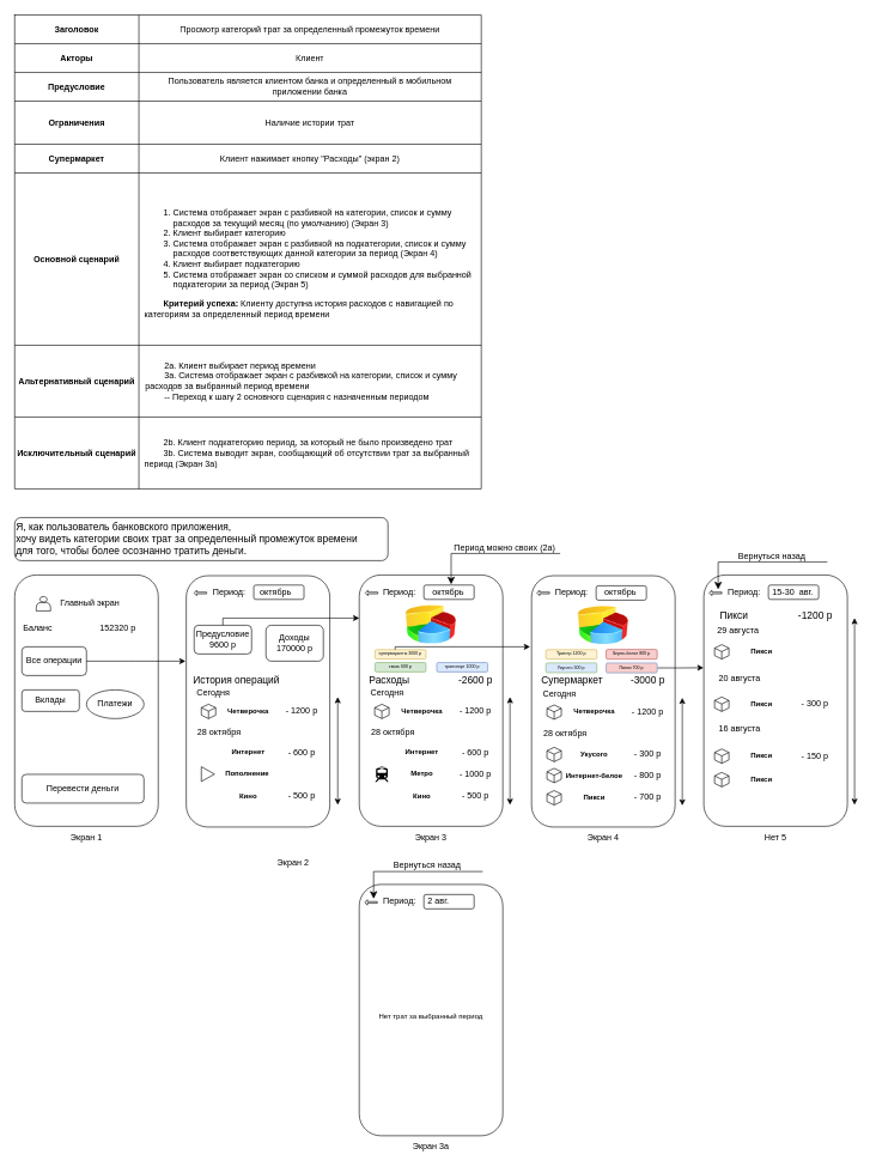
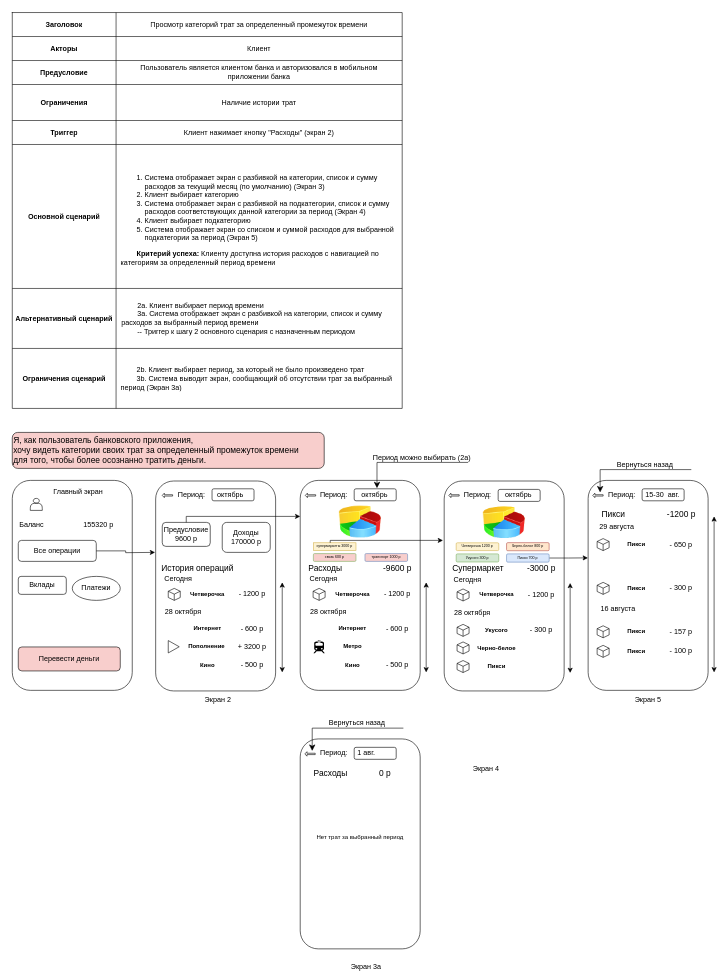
- <mxCell id="11" value="Пользователь является клиентом банка и определенный в мобильном приложении банка" style="shape=partialRectangle;html=1;whiteSpace=wrap;connectable=0;strokeColor=inherit;overflow=hidden;fillColor=none;top=0;left=0;bottom=0;right=0;pointerEvents=1;spacingLeft=7;spacingRight=7;" vertex="1" parent="9"><mxGeometry x="173" width="477" height="40" as="geometry"><mxRectangle width="477" height="40" as="alternateBounds" /></mxGeometry></mxCell>
+ <mxCell id="11" value="Пользователь является клиентом банка и авторизовался в мобильном приложении банка" style="shape=partialRectangle;html=1;whiteSpace=wrap;connectable=0;strokeColor=inherit;overflow=hidden;fillColor=none;top=0;left=0;bottom=0;right=0;pointerEvents=1;spacingLeft=7;spacingRight=7;" vertex="1" parent="9"><mxGeometry x="173" width="477" height="40" as="geometry"><mxRectangle width="477" height="40" as="alternateBounds" /></mxGeometry></mxCell>
- <mxCell id="16" value="&lt;b&gt;Супермаркет&lt;/b&gt;" style="shape=partialRectangle;html=1;whiteSpace=wrap;connectable=0;strokeColor=inherit;overflow=hidden;fillColor=none;top=0;left=0;bottom=0;right=0;pointerEvents=1;" vertex="1" parent="15"><mxGeometry width="173" height="40" as="geometry"><mxRectangle width="173" height="40" as="alternateBounds" /></mxGeometry></mxCell>
+ <mxCell id="16" value="&lt;b&gt;Триггер&lt;/b&gt;" style="shape=partialRectangle;html=1;whiteSpace=wrap;connectable=0;strokeColor=inherit;overflow=hidden;fillColor=none;top=0;left=0;bottom=0;right=0;pointerEvents=1;" vertex="1" parent="15"><mxGeometry width="173" height="40" as="geometry"><mxRectangle width="173" height="40" as="alternateBounds" /></mxGeometry></mxCell>
- <mxCell id="23" value="&lt;span style=&quot;background-color: initial;&quot;&gt;&lt;span style=&quot;white-space: pre;&quot;&gt;&#09;&lt;/span&gt;2а. Клиент выбирает период времени&lt;/span&gt;&lt;div&gt;&lt;span style=&quot;white-space: pre;&quot;&gt;&#09;&lt;/span&gt;3а.&amp;nbsp;&lt;span style=&quot;background-color: initial;&quot;&gt;Система отображает экран с разбивкой на категории, список и сумму расходов за выбранный период времени&lt;/span&gt;&lt;br&gt;&lt;/div&gt;&lt;div&gt;&lt;span style=&quot;background-color: initial;&quot;&gt;&lt;span style=&quot;white-space: pre;&quot;&gt;&#09;&lt;/span&gt;-- Переход к шагу 2 основного сценария с назначенным периодом&lt;br&gt;&lt;/span&gt;&lt;/div&gt;" style="shape=partialRectangle;html=1;whiteSpace=wrap;connectable=0;strokeColor=inherit;overflow=hidden;fillColor=none;top=0;left=0;bottom=0;right=0;pointerEvents=1;align=left;spacingLeft=7;spacingRight=7;" vertex="1" parent="21"><mxGeometry x="173" width="477" height="100" as="geometry"><mxRectangle width="477" height="100" as="alternateBounds" /></mxGeometry></mxCell>
+ <mxCell id="23" value="&lt;span style=&quot;background-color: initial;&quot;&gt;&lt;span style=&quot;white-space: pre;&quot;&gt;&#09;&lt;/span&gt;2а. Клиент выбирает период времени&lt;/span&gt;&lt;div&gt;&lt;span style=&quot;white-space: pre;&quot;&gt;&#09;&lt;/span&gt;3а.&amp;nbsp;&lt;span style=&quot;background-color: initial;&quot;&gt;Система отображает экран с разбивкой на категории, список и сумму расходов за выбранный период времени&lt;/span&gt;&lt;br&gt;&lt;/div&gt;&lt;div&gt;&lt;span style=&quot;background-color: initial;&quot;&gt;&lt;span style=&quot;white-space: pre;&quot;&gt;&#09;&lt;/span&gt;-- Триггер к шагу 2 основного сценария с назначенным периодом&lt;br&gt;&lt;/span&gt;&lt;/div&gt;" style="shape=partialRectangle;html=1;whiteSpace=wrap;connectable=0;strokeColor=inherit;overflow=hidden;fillColor=none;top=0;left=0;bottom=0;right=0;pointerEvents=1;align=left;spacingLeft=7;spacingRight=7;" vertex="1" parent="21"><mxGeometry x="173" width="477" height="100" as="geometry"><mxRectangle width="477" height="100" as="alternateBounds" /></mxGeometry></mxCell>
- <mxCell id="25" value="&lt;b&gt;Исключительный сценарий&lt;/b&gt;" style="shape=partialRectangle;html=1;whiteSpace=wrap;connectable=0;strokeColor=inherit;overflow=hidden;fillColor=none;top=0;left=0;bottom=0;right=0;pointerEvents=1;" vertex="1" parent="24"><mxGeometry width="173" height="100" as="geometry"><mxRectangle width="173" height="100" as="alternateBounds" /></mxGeometry></mxCell>
+ <mxCell id="25" value="&lt;b&gt;Ограничения сценарий&lt;/b&gt;" style="shape=partialRectangle;html=1;whiteSpace=wrap;connectable=0;strokeColor=inherit;overflow=hidden;fillColor=none;top=0;left=0;bottom=0;right=0;pointerEvents=1;" vertex="1" parent="24"><mxGeometry width="173" height="100" as="geometry"><mxRectangle width="173" height="100" as="alternateBounds" /></mxGeometry></mxCell>
- <mxCell id="26" value="&lt;div style=&quot;text-align: left;&quot;&gt;&lt;span style=&quot;background-color: initial;&quot;&gt;&lt;span style=&quot;white-space: pre;&quot;&gt;&#09;&lt;/span&gt;2b. Клиент подкатегорию период, за который не было произведено трат&lt;/span&gt;&lt;/div&gt;&lt;div style=&quot;text-align: left;&quot;&gt;&lt;span style=&quot;background-color: initial;&quot;&gt;&lt;span style=&quot;white-space: pre;&quot;&gt;&#09;&lt;/span&gt;3b. Система выводит экран, сообщающий об отсутствии трат за выбранный период (Экран 3а)&lt;/span&gt;&lt;/div&gt;" style="shape=partialRectangle;html=1;whiteSpace=wrap;connectable=0;strokeColor=inherit;overflow=hidden;fillColor=none;top=0;left=0;bottom=0;right=0;pointerEvents=1;spacingLeft=7;spacingRight=7;" vertex="1" parent="24"><mxGeometry x="173" width="477" height="100" as="geometry"><mxRectangle width="477" height="100" as="alternateBounds" /></mxGeometry></mxCell>
+ <mxCell id="26" value="&lt;div style=&quot;text-align: left;&quot;&gt;&lt;span style=&quot;background-color: initial;&quot;&gt;&lt;span style=&quot;white-space: pre;&quot;&gt;&#09;&lt;/span&gt;2b. Клиент выбирает период, за который не было произведено трат&lt;/span&gt;&lt;/div&gt;&lt;div style=&quot;text-align: left;&quot;&gt;&lt;span style=&quot;background-color: initial;&quot;&gt;&lt;span style=&quot;white-space: pre;&quot;&gt;&#09;&lt;/span&gt;3b. Система выводит экран, сообщающий об отсутствии трат за выбранный период (Экран 3а)&lt;/span&gt;&lt;/div&gt;" style="shape=partialRectangle;html=1;whiteSpace=wrap;connectable=0;strokeColor=inherit;overflow=hidden;fillColor=none;top=0;left=0;bottom=0;right=0;pointerEvents=1;spacingLeft=7;spacingRight=7;" vertex="1" parent="24"><mxGeometry x="173" width="477" height="100" as="geometry"><mxRectangle width="477" height="100" as="alternateBounds" /></mxGeometry></mxCell>
- <mxCell id="29" value="&lt;div style=&quot;font-size: 14px;&quot;&gt;&lt;font style=&quot;font-size: 14px;&quot;&gt;Я, как пользователь банковского приложения,&amp;nbsp;&lt;/font&gt;&lt;/div&gt;&lt;div style=&quot;font-size: 14px;&quot;&gt;&lt;font style=&quot;font-size: 14px;&quot;&gt;хочу видеть категории своих трат за определенный промежуток времени&amp;nbsp;&lt;/font&gt;&lt;/div&gt;&lt;div style=&quot;font-size: 14px;&quot;&gt;&lt;font style=&quot;font-size: 14px;&quot;&gt;&lt;font style=&quot;font-size: 14px;&quot;&gt;для того,&amp;nbsp;&lt;/font&gt;&lt;span style=&quot;background-color: initial;&quot;&gt;чтобы более осознанно тратить деньги.&lt;/span&gt;&lt;/font&gt;&lt;/div&gt;" style="rounded=1;whiteSpace=wrap;html=1;align=left;" vertex="1" parent="1"><mxGeometry x="20" y="720" width="520" height="60" as="geometry" /></mxCell>
+ <mxCell id="29" value="&lt;div style=&quot;font-size: 14px;&quot;&gt;&lt;font style=&quot;font-size: 14px;&quot;&gt;Я, как пользователь банковского приложения,&amp;nbsp;&lt;/font&gt;&lt;/div&gt;&lt;div style=&quot;font-size: 14px;&quot;&gt;&lt;font style=&quot;font-size: 14px;&quot;&gt;хочу видеть категории своих трат за определенный промежуток времени&amp;nbsp;&lt;/font&gt;&lt;/div&gt;&lt;div style=&quot;font-size: 14px;&quot;&gt;&lt;font style=&quot;font-size: 14px;&quot;&gt;&lt;font style=&quot;font-size: 14px;&quot;&gt;для того,&amp;nbsp;&lt;/font&gt;&lt;span style=&quot;background-color: initial;&quot;&gt;чтобы более осознанно тратить деньги.&lt;/span&gt;&lt;/font&gt;&lt;/div&gt;" style="rounded=1;whiteSpace=wrap;html=1;align=left;fillColor=#f8cecc;" vertex="1" parent="1"><mxGeometry x="20" y="720" width="520" height="60" as="geometry" /></mxCell>
- <mxCell id="121" value="Период можно своих (2а)" style="text;html=1;align=center;verticalAlign=middle;whiteSpace=wrap;rounded=0;" vertex="1" parent="1"><mxGeometry x="613" y="747" width="180" height="30" as="geometry" /></mxCell>
+ <mxCell id="121" value="Период можно выбирать (2а)" style="text;html=1;align=center;verticalAlign=middle;whiteSpace=wrap;rounded=0;" vertex="1" parent="1"><mxGeometry x="613" y="747" width="180" height="30" as="geometry" /></mxCell>
- <mxCell id="48" value="Главный экран" style="text;html=1;align=center;verticalAlign=middle;whiteSpace=wrap;rounded=0;" vertex="1" parent="1"><mxGeometry x="80" y="825" width="90" height="30" as="geometry" /></mxCell>
+ <mxCell id="48" value="Главный экран" style="text;html=1;align=center;verticalAlign=middle;whiteSpace=wrap;rounded=0;" vertex="1" parent="1"><mxGeometry x="85" y="805" width="90" height="30" as="geometry" /></mxCell>
- <mxCell id="104" value="Баланс&lt;span style=&quot;white-space: pre;&quot;&gt;&#09;&lt;/span&gt;&lt;span style=&quot;white-space: pre;&quot;&gt;&#09;&lt;span style=&quot;white-space: pre;&quot;&gt;&#09;&lt;/span&gt;&lt;/span&gt;152320 р" style="text;html=1;align=left;verticalAlign=middle;whiteSpace=wrap;rounded=0;" vertex="1" parent="1"><mxGeometry x="30" y="860" width="170" height="30" as="geometry" /></mxCell>
+ <mxCell id="104" value="Баланс&lt;span style=&quot;white-space: pre;&quot;&gt;&#09;&lt;/span&gt;&lt;span style=&quot;white-space: pre;&quot;&gt;&#09;&lt;span style=&quot;white-space: pre;&quot;&gt;&#09;&lt;/span&gt;&lt;/span&gt;155320 р" style="text;html=1;align=left;verticalAlign=middle;whiteSpace=wrap;rounded=0;" vertex="1" parent="1"><mxGeometry x="30" y="860" width="170" height="30" as="geometry" /></mxCell>
- <mxCell id="84" value="&lt;font style=&quot;font-size: 6px;&quot;&gt;Триггер 1200 р&lt;/font&gt;" style="rounded=1;whiteSpace=wrap;html=1;labelBackgroundColor=none;fillColor=#FDF2D2;strokeColor=#d6b656;fillStyle=auto;align=center;verticalAlign=middle;horizontal=1;spacing=0;spacingBottom=5;" vertex="1" parent="1"><mxGeometry x="760" y="904" width="71.04" height="13" as="geometry" /></mxCell>
+ <mxCell id="84" value="&lt;font style=&quot;font-size: 6px;&quot;&gt;Четверочка 1200 р&lt;/font&gt;" style="rounded=1;whiteSpace=wrap;html=1;labelBackgroundColor=none;fillColor=#FDF2D2;strokeColor=#d6b656;fillStyle=auto;align=center;verticalAlign=middle;horizontal=1;spacing=0;spacingBottom=5;" vertex="1" parent="1"><mxGeometry x="760" y="904" width="71.04" height="13" as="geometry" /></mxCell>
+ <mxCell id="115" value="- 650 р" style="text;html=1;align=center;verticalAlign=middle;whiteSpace=wrap;rounded=0;" vertex="1" parent="1"><mxGeometry x="1105" y="892" width="60" height="30" as="geometry" /></mxCell>
- <mxCell id="59" value="&lt;font style=&quot;font-size: 6px;&quot;&gt;супермаркеты 3000 р&lt;/font&gt;" style="rounded=1;whiteSpace=wrap;html=1;labelBackgroundColor=none;fillColor=#FDF2D2;strokeColor=#d6b656;fillStyle=auto;align=center;verticalAlign=middle;horizontal=1;spacing=0;spacingBottom=5;" vertex="1" parent="1"><mxGeometry x="521.96" y="904" width="71" height="13" as="geometry" /></mxCell>
+ <mxCell id="59" value="&lt;font style=&quot;font-size: 6px;&quot;&gt;супермаркеты 3000 р&lt;/font&gt;" style="whiteSpace=wrap;html=1;labelBackgroundColor=none;fillColor=#FDF2D2;strokeColor=#d6b656;fillStyle=auto;align=center;verticalAlign=middle;horizontal=1;spacing=0;spacingBottom=5;rounded=0;" vertex="1" parent="1"><mxGeometry x="521.96" y="904" width="71" height="13" as="geometry" /></mxCell>
- <mxCell id="85" value="&lt;font style=&quot;font-size: 6px;&quot;&gt;Черно-белое 800 р&lt;/font&gt;" style="rounded=1;whiteSpace=wrap;html=1;fillColor=#f8cecc;strokeColor=#b85450;spacing=0;spacingBottom=5;" vertex="1" parent="1"><mxGeometry x="844" y="903.75" width="71" height="13.5" as="geometry" /></mxCell>
+ <mxCell id="85" value="&lt;font style=&quot;font-size: 6px;&quot;&gt;Черно-белое 800 р&lt;/font&gt;" style="rounded=1;whiteSpace=wrap;html=1;fillColor=#ffe6cc;strokeColor=#b85450;spacing=0;spacingBottom=5;" vertex="1" parent="1"><mxGeometry x="844" y="903.75" width="71" height="13.5" as="geometry" /></mxCell>
- <mxCell id="31" value="Все операции" style="rounded=1;whiteSpace=wrap;html=1;" vertex="1" parent="1"><mxGeometry x="30" y="900" width="90" height="40" as="geometry" /></mxCell>
+ <mxCell id="31" value="Все операции" style="rounded=1;whiteSpace=wrap;html=1;" vertex="1" parent="1"><mxGeometry x="30" y="900" width="130" height="35" as="geometry" /></mxCell>
- <mxCell id="60" value="&lt;font style=&quot;font-size: 6px;&quot;&gt;связь 600 р&lt;/font&gt;" style="rounded=1;whiteSpace=wrap;html=1;fillColor=#d5e8d4;strokeColor=#82b366;spacing=0;spacingBottom=5;" vertex="1" parent="1"><mxGeometry x="521.96" y="922" width="71" height="13" as="geometry" /></mxCell>
+ <mxCell id="60" value="&lt;font style=&quot;font-size: 6px;&quot;&gt;связь 600 р&lt;/font&gt;" style="rounded=1;whiteSpace=wrap;html=1;fillColor=#f8cecc;strokeColor=#82b366;spacing=0;spacingBottom=5;" vertex="1" parent="1"><mxGeometry x="521.96" y="922" width="71" height="13" as="geometry" /></mxCell>
- <mxCell id="61" value="&lt;font style=&quot;font-size: 6px;&quot;&gt;транспорт 1000 р&lt;/font&gt;" style="rounded=1;whiteSpace=wrap;html=1;fillColor=#dae8fc;strokeColor=#6c8ebf;spacingBottom=5;" vertex="1" parent="1"><mxGeometry x="607.96" y="922" width="71" height="13" as="geometry" /></mxCell>
+ <mxCell id="61" value="&lt;font style=&quot;font-size: 6px;&quot;&gt;транспорт 1000 р&lt;/font&gt;" style="rounded=1;whiteSpace=wrap;html=1;fillColor=#f8cecc;strokeColor=#6c8ebf;spacingBottom=5;" vertex="1" parent="1"><mxGeometry x="607.96" y="922" width="71" height="13" as="geometry" /></mxCell>
- <mxCell id="86" value="&lt;font style=&quot;font-size: 6px;&quot;&gt;Укусого 300 р&lt;/font&gt;" style="rounded=1;whiteSpace=wrap;html=1;fillColor=#dae8fc;strokeColor=#82b366;spacing=0;spacingBottom=5;" vertex="1" parent="1"><mxGeometry x="760" y="922.5" width="71" height="13.5" as="geometry" /></mxCell>
+ <mxCell id="86" value="&lt;font style=&quot;font-size: 6px;&quot;&gt;Укусого 300 р&lt;/font&gt;" style="rounded=1;whiteSpace=wrap;html=1;fillColor=#d5e8d4;strokeColor=#82b366;spacing=0;spacingBottom=5;" vertex="1" parent="1"><mxGeometry x="760" y="922.5" width="71" height="13.5" as="geometry" /></mxCell>
- <mxCell id="88" value="&lt;font style=&quot;font-size: 6px;&quot;&gt;Пикси 700 р&lt;/font&gt;" style="rounded=1;whiteSpace=wrap;html=1;fillColor=#f8cecc;strokeColor=#6c8ebf;spacingBottom=5;" vertex="1" parent="1"><mxGeometry x="844" y="922.5" width="71" height="13.75" as="geometry" /></mxCell>
+ <mxCell id="88" value="&lt;font style=&quot;font-size: 6px;&quot;&gt;Пикси 700 р&lt;/font&gt;" style="rounded=1;whiteSpace=wrap;html=1;fillColor=#dae8fc;strokeColor=#6c8ebf;spacingBottom=5;" vertex="1" parent="1"><mxGeometry x="844" y="922.5" width="71" height="13.75" as="geometry" /></mxCell>
- <mxCell id="125" value="20 августа" style="text;html=1;align=center;verticalAlign=middle;whiteSpace=wrap;rounded=0;" vertex="1" parent="1"><mxGeometry x="995" y="930" width="70" height="30" as="geometry" /></mxCell>
- <mxCell id="58" value="&lt;font style=&quot;font-size: 14px;&quot;&gt;Расходы&lt;span style=&quot;white-space: pre;&quot;&gt;&#09;&lt;/span&gt;&lt;span style=&quot;white-space: pre;&quot;&gt;&#09;        -&lt;/span&gt;26&lt;span style=&quot;white-space: pre;&quot;&gt;00 р&lt;/span&gt;&lt;/font&gt;" style="text;html=1;align=left;verticalAlign=middle;whiteSpace=wrap;rounded=0;" vertex="1" parent="1"><mxGeometry x="511.5" y="931" width="165" height="30" as="geometry" /></mxCell>
+ <mxCell id="58" value="&lt;font style=&quot;font-size: 14px;&quot;&gt;Расходы&lt;span style=&quot;white-space: pre;&quot;&gt;&#09;&lt;/span&gt;&lt;span style=&quot;white-space: pre;&quot;&gt;&#09;        -&lt;/span&gt;96&lt;span style=&quot;white-space: pre;&quot;&gt;00 р&lt;/span&gt;&lt;/font&gt;" style="text;html=1;align=left;verticalAlign=middle;whiteSpace=wrap;rounded=0;" vertex="1" parent="1"><mxGeometry x="511.5" y="931" width="165" height="30" as="geometry" /></mxCell>
- <mxCell id="130" value="- 150 р" style="text;html=1;align=center;verticalAlign=middle;whiteSpace=wrap;rounded=0;" vertex="1" parent="1"><mxGeometry x="1105" y="1037.34" width="60" height="30" as="geometry" /></mxCell>
+ <mxCell id="130" value="- 157 р" style="text;html=1;align=center;verticalAlign=middle;whiteSpace=wrap;rounded=0;" vertex="1" parent="1"><mxGeometry x="1105" y="1037.34" width="60" height="30" as="geometry" /></mxCell>
- <mxCell id="96" value="&lt;span style=&quot;font-size: 10px;&quot;&gt;Интернет-белое&lt;/span&gt;" style="text;strokeColor=none;fillColor=none;html=1;fontSize=24;fontStyle=1;verticalAlign=middle;align=center;" vertex="1" parent="1"><mxGeometry x="781.5" y="1060" width="90" height="30" as="geometry" /></mxCell>
+ <mxCell id="96" value="&lt;span style=&quot;font-size: 10px;&quot;&gt;Черно-белое&lt;/span&gt;" style="text;strokeColor=none;fillColor=none;html=1;fontSize=24;fontStyle=1;verticalAlign=middle;align=center;" vertex="1" parent="1"><mxGeometry x="781.5" y="1060" width="90" height="30" as="geometry" /></mxCell>
+ <mxCell id="45" value="+ 3200 р" style="text;html=1;align=center;verticalAlign=middle;whiteSpace=wrap;rounded=0;" vertex="1" parent="1"><mxGeometry x="390" y="1062.34" width="60" height="30" as="geometry" /></mxCell>
- <mxCell id="70" value="- 1000 р" style="text;html=1;align=center;verticalAlign=middle;whiteSpace=wrap;rounded=0;" vertex="1" parent="1"><mxGeometry x="631.5" y="1062.34" width="60" height="30" as="geometry" /></mxCell>
- <mxCell id="97" value="- 800 р" style="text;html=1;align=center;verticalAlign=middle;whiteSpace=wrap;rounded=0;" vertex="1" parent="1"><mxGeometry x="871.5" y="1065" width="60" height="30" as="geometry" /></mxCell>
+ <mxCell id="133" value="- 100 р" style="text;html=1;align=center;verticalAlign=middle;whiteSpace=wrap;rounded=0;" vertex="1" parent="1"><mxGeometry x="1105" y="1070" width="60" height="30" as="geometry" /></mxCell>
- <mxCell id="107" value="Перевести деньги" style="rounded=1;whiteSpace=wrap;html=1;" vertex="1" parent="1"><mxGeometry x="30" y="1077.65" width="170" height="40" as="geometry" /></mxCell>
+ <mxCell id="107" value="Перевести деньги" style="rounded=1;whiteSpace=wrap;html=1;fillColor=#f8cecc;" vertex="1" parent="1"><mxGeometry x="30" y="1077.65" width="170" height="40" as="geometry" /></mxCell>
- <mxCell id="99" value="- 700 р" style="text;html=1;align=center;verticalAlign=middle;whiteSpace=wrap;rounded=0;" vertex="1" parent="1"><mxGeometry x="871.5" y="1095.31" width="60" height="30" as="geometry" /></mxCell>
- <mxCell id="144" value="Экран 1" style="text;html=1;align=center;verticalAlign=middle;whiteSpace=wrap;rounded=0;" vertex="1" parent="1"><mxGeometry x="90" y="1151" width="60" height="30" as="geometry" /></mxCell>
- <mxCell id="146" value="Экран 3" style="text;html=1;align=center;verticalAlign=middle;whiteSpace=wrap;rounded=0;" vertex="1" parent="1"><mxGeometry x="570" y="1151" width="60" height="30" as="geometry" /></mxCell>
- <mxCell id="147" value="Экран 4" style="text;html=1;align=center;verticalAlign=middle;whiteSpace=wrap;rounded=0;" vertex="1" parent="1"><mxGeometry x="810" y="1151" width="60" height="30" as="geometry" /></mxCell>
+ <mxCell id="147" value="Экран 4" style="text;html=1;align=center;verticalAlign=middle;whiteSpace=wrap;rounded=0;" vertex="1" parent="1"><mxGeometry x="780" y="1266" width="60" height="30" as="geometry" /></mxCell>
- <mxCell id="148" value="Нет 5" style="text;html=1;align=center;verticalAlign=middle;whiteSpace=wrap;rounded=0;" vertex="1" parent="1"><mxGeometry x="1050" y="1151" width="60" height="30" as="geometry" /></mxCell>
+ <mxCell id="148" value="Экран 5" style="text;html=1;align=center;verticalAlign=middle;whiteSpace=wrap;rounded=0;" vertex="1" parent="1"><mxGeometry x="1050" y="1151" width="60" height="30" as="geometry" /></mxCell>
- <mxCell id="145" value="Экран 2" style="text;html=1;align=center;verticalAlign=middle;whiteSpace=wrap;rounded=0;" vertex="1" parent="1"><mxGeometry x="378" y="1186" width="60" height="30" as="geometry" /></mxCell>
+ <mxCell id="145" value="Экран 2" style="text;html=1;align=center;verticalAlign=middle;whiteSpace=wrap;rounded=0;" vertex="1" parent="1"><mxGeometry x="333" y="1151" width="60" height="30" as="geometry" /></mxCell>
- <mxCell id="138" value="&amp;nbsp; Период:&amp;nbsp; &amp;nbsp; &amp;nbsp;2 авг.&amp;nbsp;&lt;span style=&quot;white-space: pre;&quot;&gt;&#09;&lt;/span&gt;" style="text;html=1;align=left;verticalAlign=middle;whiteSpace=wrap;rounded=0;" vertex="1" parent="1"><mxGeometry x="525" y="1240" width="175" height="30" as="geometry" /></mxCell>
+ <mxCell id="138" value="&amp;nbsp; Период:&amp;nbsp; &amp;nbsp; &amp;nbsp;1 авг.&amp;nbsp;&lt;span style=&quot;white-space: pre;&quot;&gt;&#09;&lt;/span&gt;" style="text;html=1;align=left;verticalAlign=middle;whiteSpace=wrap;rounded=0;" vertex="1" parent="1"><mxGeometry x="525" y="1240" width="175" height="30" as="geometry" /></mxCell>
+ <mxCell id="139" value="&lt;font style=&quot;font-size: 14px;&quot;&gt;&amp;nbsp; Расходы&amp;nbsp;&amp;nbsp;&lt;span style=&quot;white-space: pre;&quot;&gt;     &lt;span style=&quot;white-space: pre;&quot;&gt;&#09;&lt;/span&gt;      &lt;/span&gt;0&lt;span style=&quot;white-space: pre;&quot;&gt; р&lt;/span&gt;&lt;/font&gt;" style="text;html=1;align=left;verticalAlign=middle;whiteSpace=wrap;rounded=0;fillColor=none;labelBackgroundColor=none;" vertex="1" parent="1"><mxGeometry x="512.5" y="1273.25" width="175" height="30" as="geometry" /></mxCell>
- <mxCell id="143" value="&lt;font style=&quot;font-size: 10px;&quot;&gt;Нет трат за выбранный период&lt;/font&gt;" style="text;html=1;align=center;verticalAlign=middle;whiteSpace=wrap;rounded=0;" vertex="1" parent="1"><mxGeometry x="515" y="1400" width="170" height="30" as="geometry" /></mxCell>
+ <mxCell id="143" value="&lt;font style=&quot;font-size: 10px;&quot;&gt;Нет трат за выбранный период&lt;/font&gt;" style="text;html=1;align=center;verticalAlign=middle;whiteSpace=wrap;rounded=0;" vertex="1" parent="1"><mxGeometry x="515" y="1380" width="170" height="30" as="geometry" /></mxCell>
- <mxCell id="149" value="Экран 3а" style="text;html=1;align=center;verticalAlign=middle;whiteSpace=wrap;rounded=0;" vertex="1" parent="1"><mxGeometry x="570" y="1581" width="60" height="30" as="geometry" /></mxCell>
+ <mxCell id="149" value="Экран 3а" style="text;html=1;align=center;verticalAlign=middle;whiteSpace=wrap;rounded=0;" vertex="1" parent="1"><mxGeometry x="580" y="1596" width="60" height="30" as="geometry" /></mxCell>
